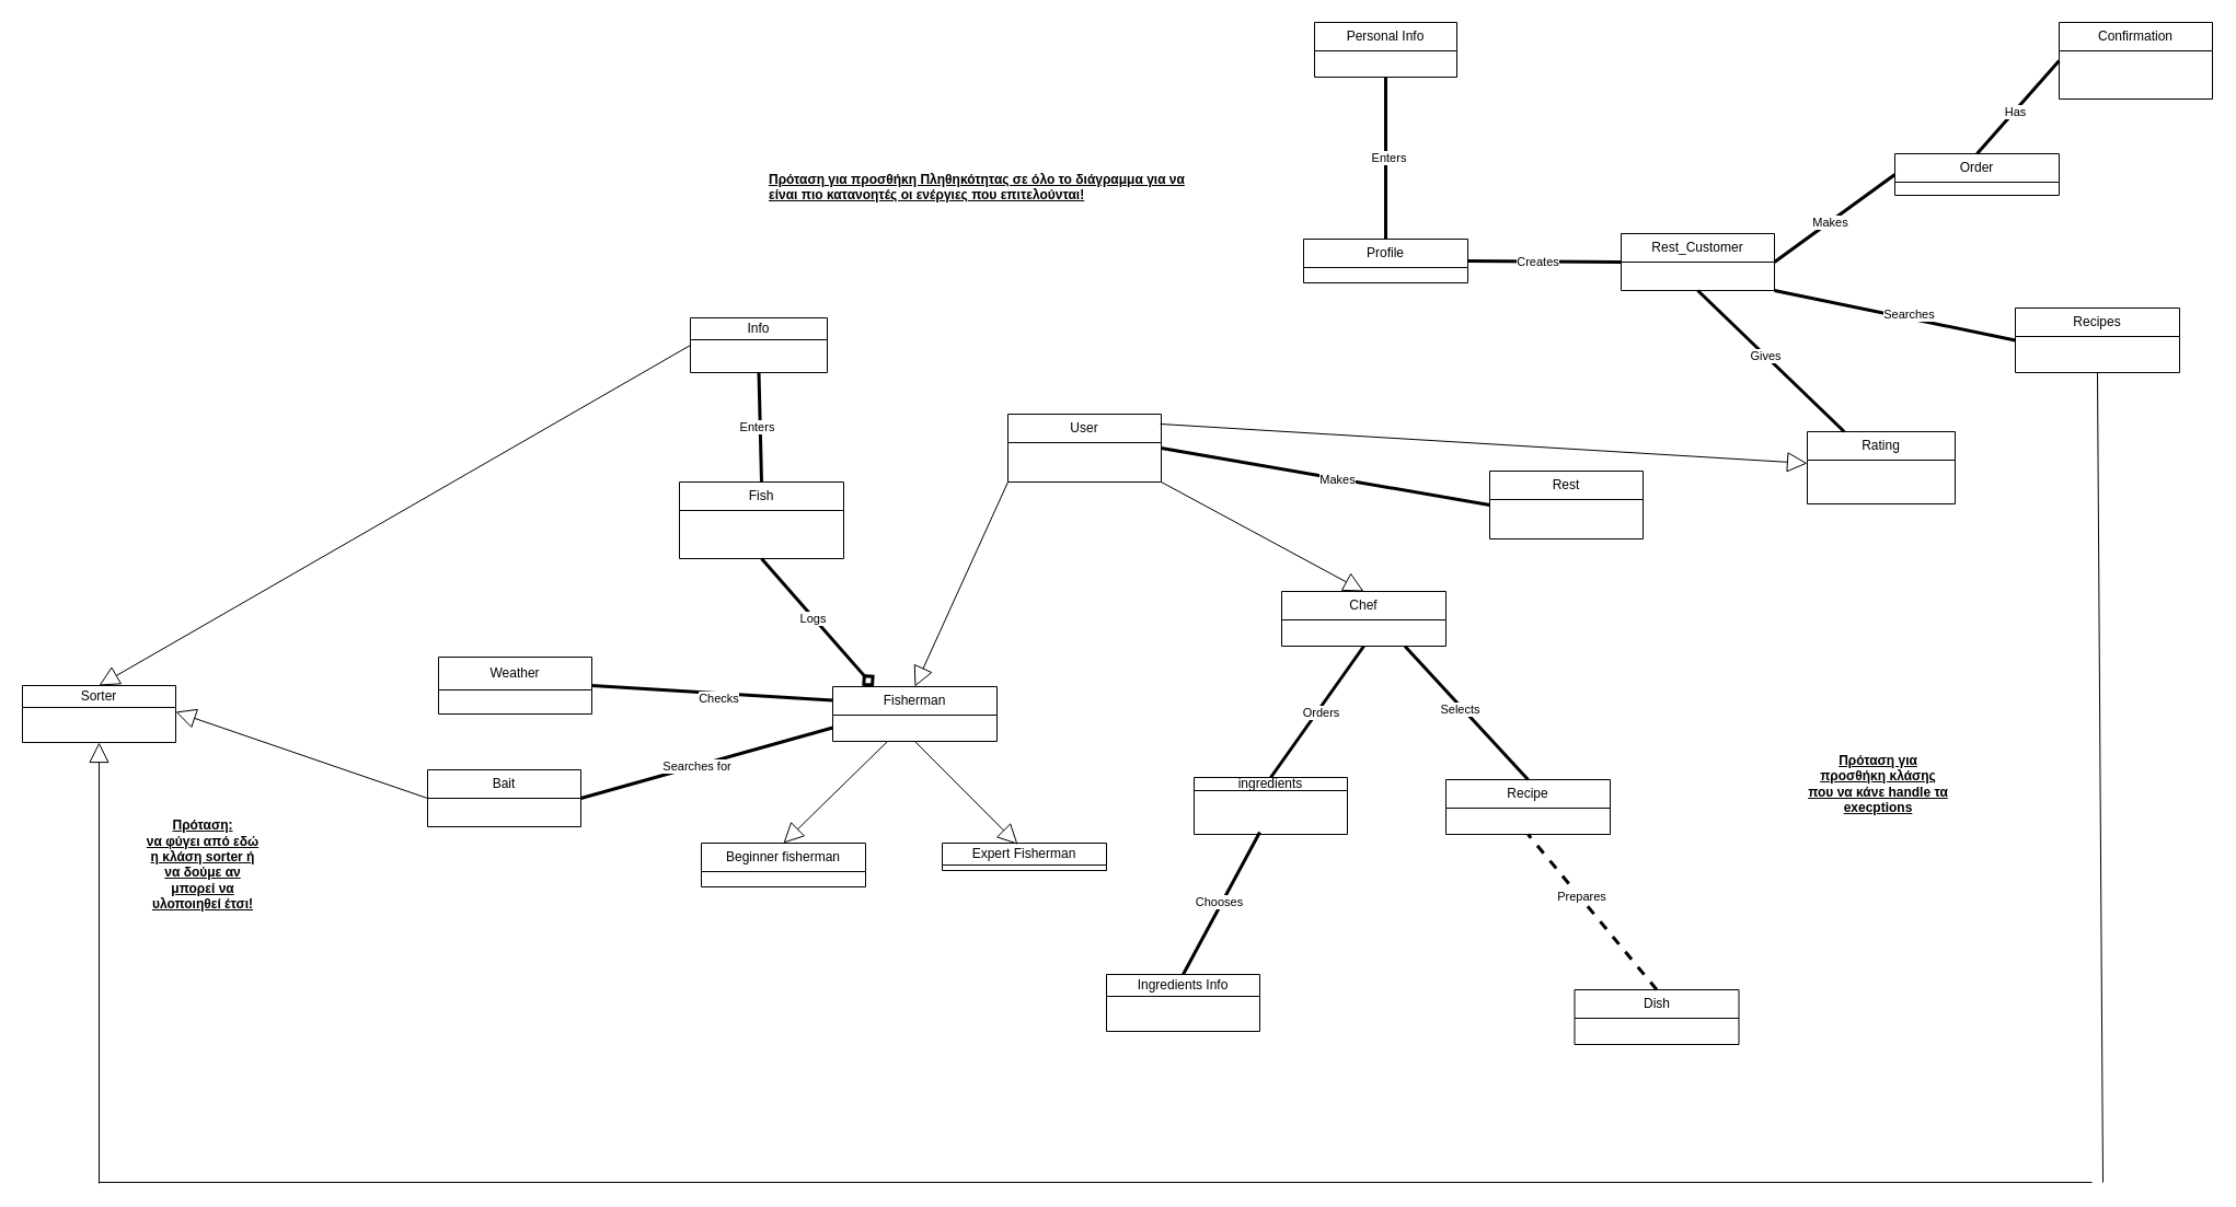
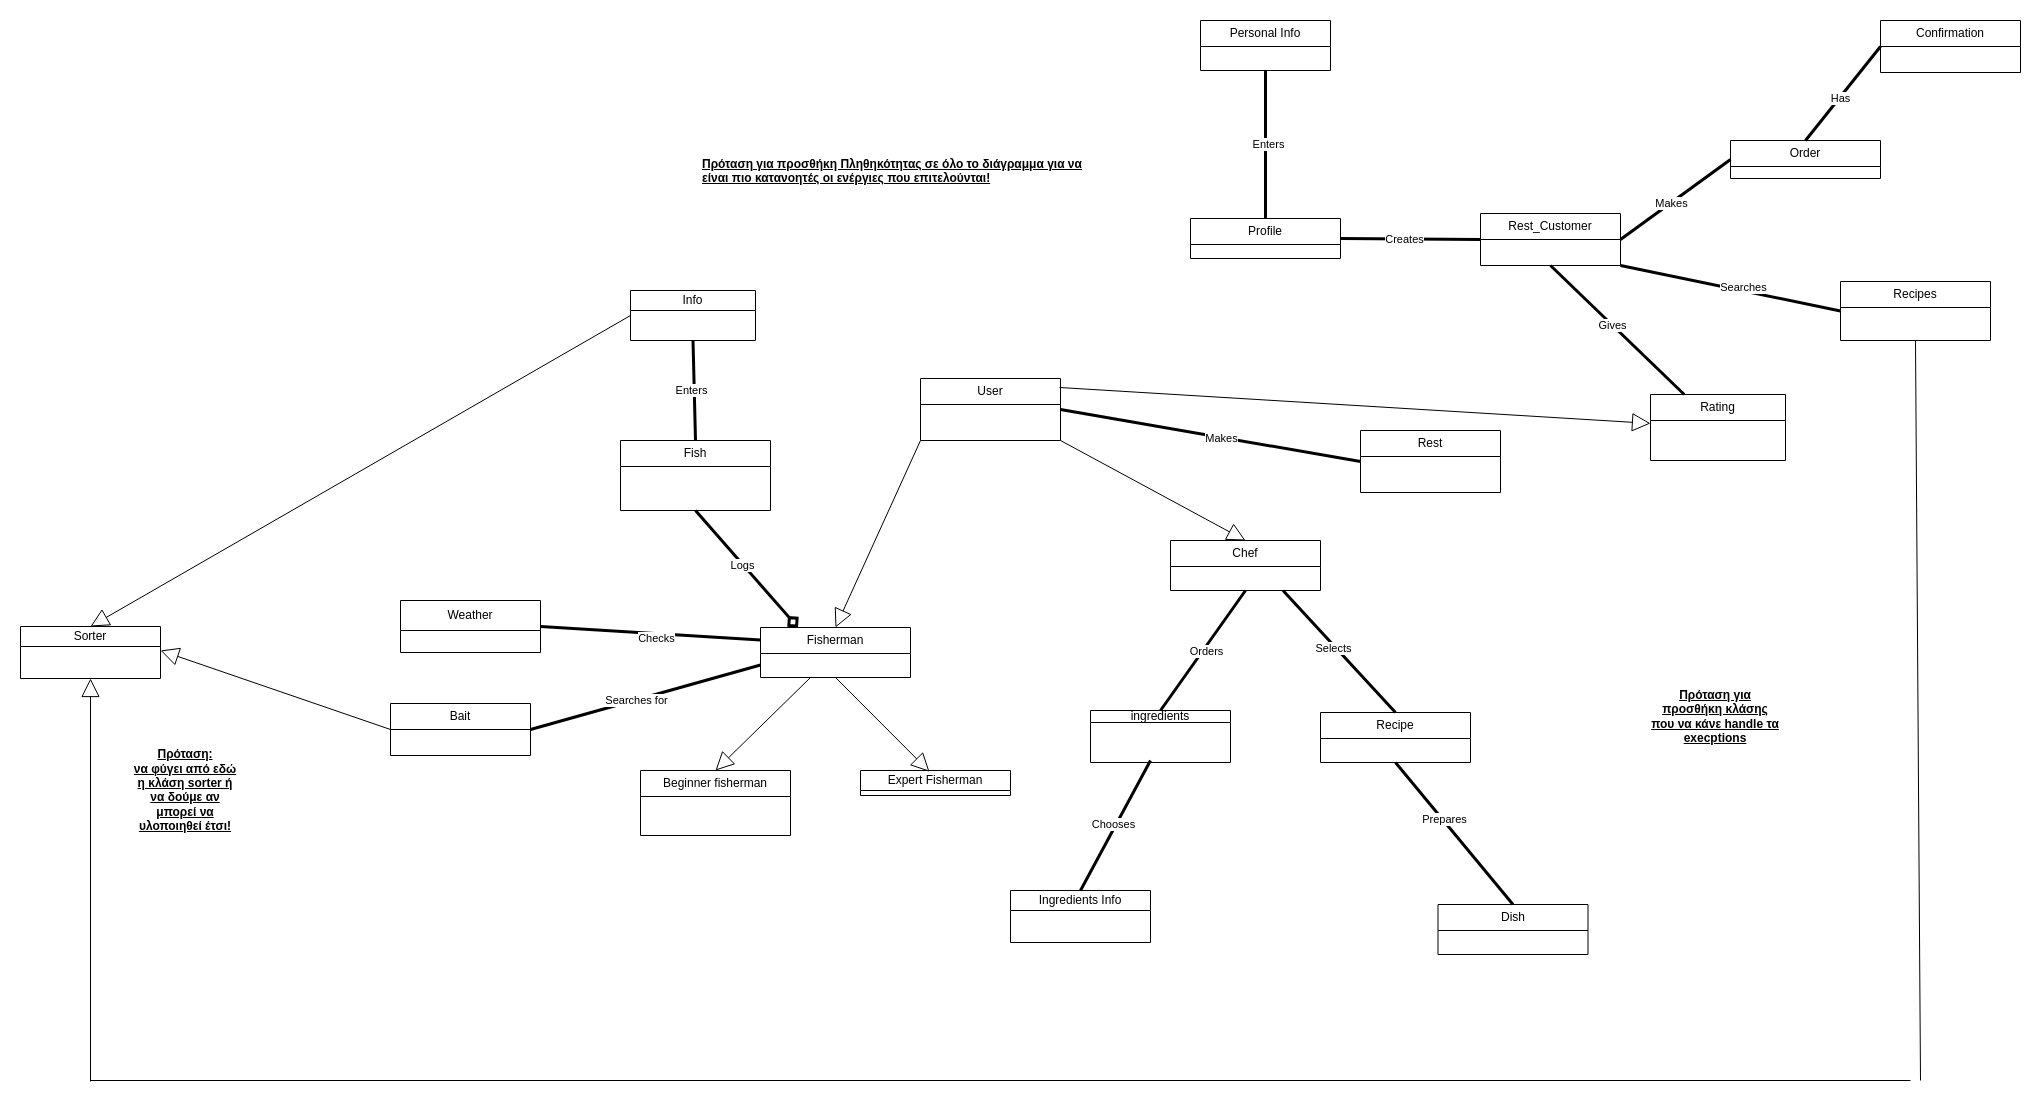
- <mxCell id="31" value="Confirmation" style="swimlane;fontStyle=0;childLayout=stackLayout;horizontal=1;startSize=26;fillColor=none;horizontalStack=0;resizeParent=1;resizeParentMax=0;resizeLast=0;collapsible=1;marginBottom=0;whiteSpace=wrap;html=1;" parent="1" vertex="1"><mxGeometry x="1880" y="20" width="140" height="70" as="geometry"><mxRectangle x="350" y="460" width="100" height="30" as="alternateBounds" /></mxGeometry></mxCell>
+ <mxCell id="31" value="Confirmation" style="swimlane;fontStyle=0;childLayout=stackLayout;horizontal=1;startSize=26;fillColor=none;horizontalStack=0;resizeParent=1;resizeParentMax=0;resizeLast=0;collapsible=1;marginBottom=0;whiteSpace=wrap;html=1;" parent="1" vertex="1"><mxGeometry x="1880" y="20" width="140" height="52" as="geometry"><mxRectangle x="350" y="460" width="100" height="30" as="alternateBounds" /></mxGeometry></mxCell>
- <mxCell id="13" value="Beginner fisherman" style="swimlane;fontStyle=0;childLayout=stackLayout;horizontal=1;startSize=26;fillColor=none;horizontalStack=0;resizeParent=1;resizeParentMax=0;resizeLast=0;collapsible=1;marginBottom=0;whiteSpace=wrap;html=1;" parent="1" vertex="1"><mxGeometry x="640" y="770" width="150" height="40" as="geometry"><mxRectangle x="580" y="461" width="70" height="30" as="alternateBounds" /></mxGeometry></mxCell>
+ <mxCell id="13" value="Beginner fisherman" style="swimlane;fontStyle=0;childLayout=stackLayout;horizontal=1;startSize=26;fillColor=none;horizontalStack=0;resizeParent=1;resizeParentMax=0;resizeLast=0;collapsible=1;marginBottom=0;whiteSpace=wrap;html=1;" parent="1" vertex="1"><mxGeometry x="640" y="770" width="150" height="65" as="geometry"><mxRectangle x="580" y="461" width="70" height="30" as="alternateBounds" /></mxGeometry></mxCell>
- <mxCell id="44" value="" style="endArrow=none;startArrow=none;endFill=0;startFill=0;endSize=8;html=1;verticalAlign=bottom;labelBackgroundColor=none;strokeWidth=3;rounded=0;entryX=0.5;entryY=1;entryDx=0;entryDy=0;exitX=0.5;exitY=0;exitDx=0;exitDy=0;dashed=1;" parent="1" source="43" target="40" edge="1"><mxGeometry width="160" relative="1" as="geometry"><mxPoint x="1697.5" y="784" as="sourcePoint" /><mxPoint x="1400" y="762" as="targetPoint" /></mxGeometry></mxCell>
+ <mxCell id="44" value="" style="endArrow=none;startArrow=none;endFill=0;startFill=0;endSize=8;html=1;verticalAlign=bottom;labelBackgroundColor=none;strokeWidth=3;rounded=0;entryX=0.5;entryY=1;entryDx=0;entryDy=0;exitX=0.5;exitY=0;exitDx=0;exitDy=0;" parent="1" source="43" target="40" edge="1"><mxGeometry width="160" relative="1" as="geometry"><mxPoint x="1697.5" y="784" as="sourcePoint" /><mxPoint x="1400" y="762" as="targetPoint" /></mxGeometry></mxCell>
